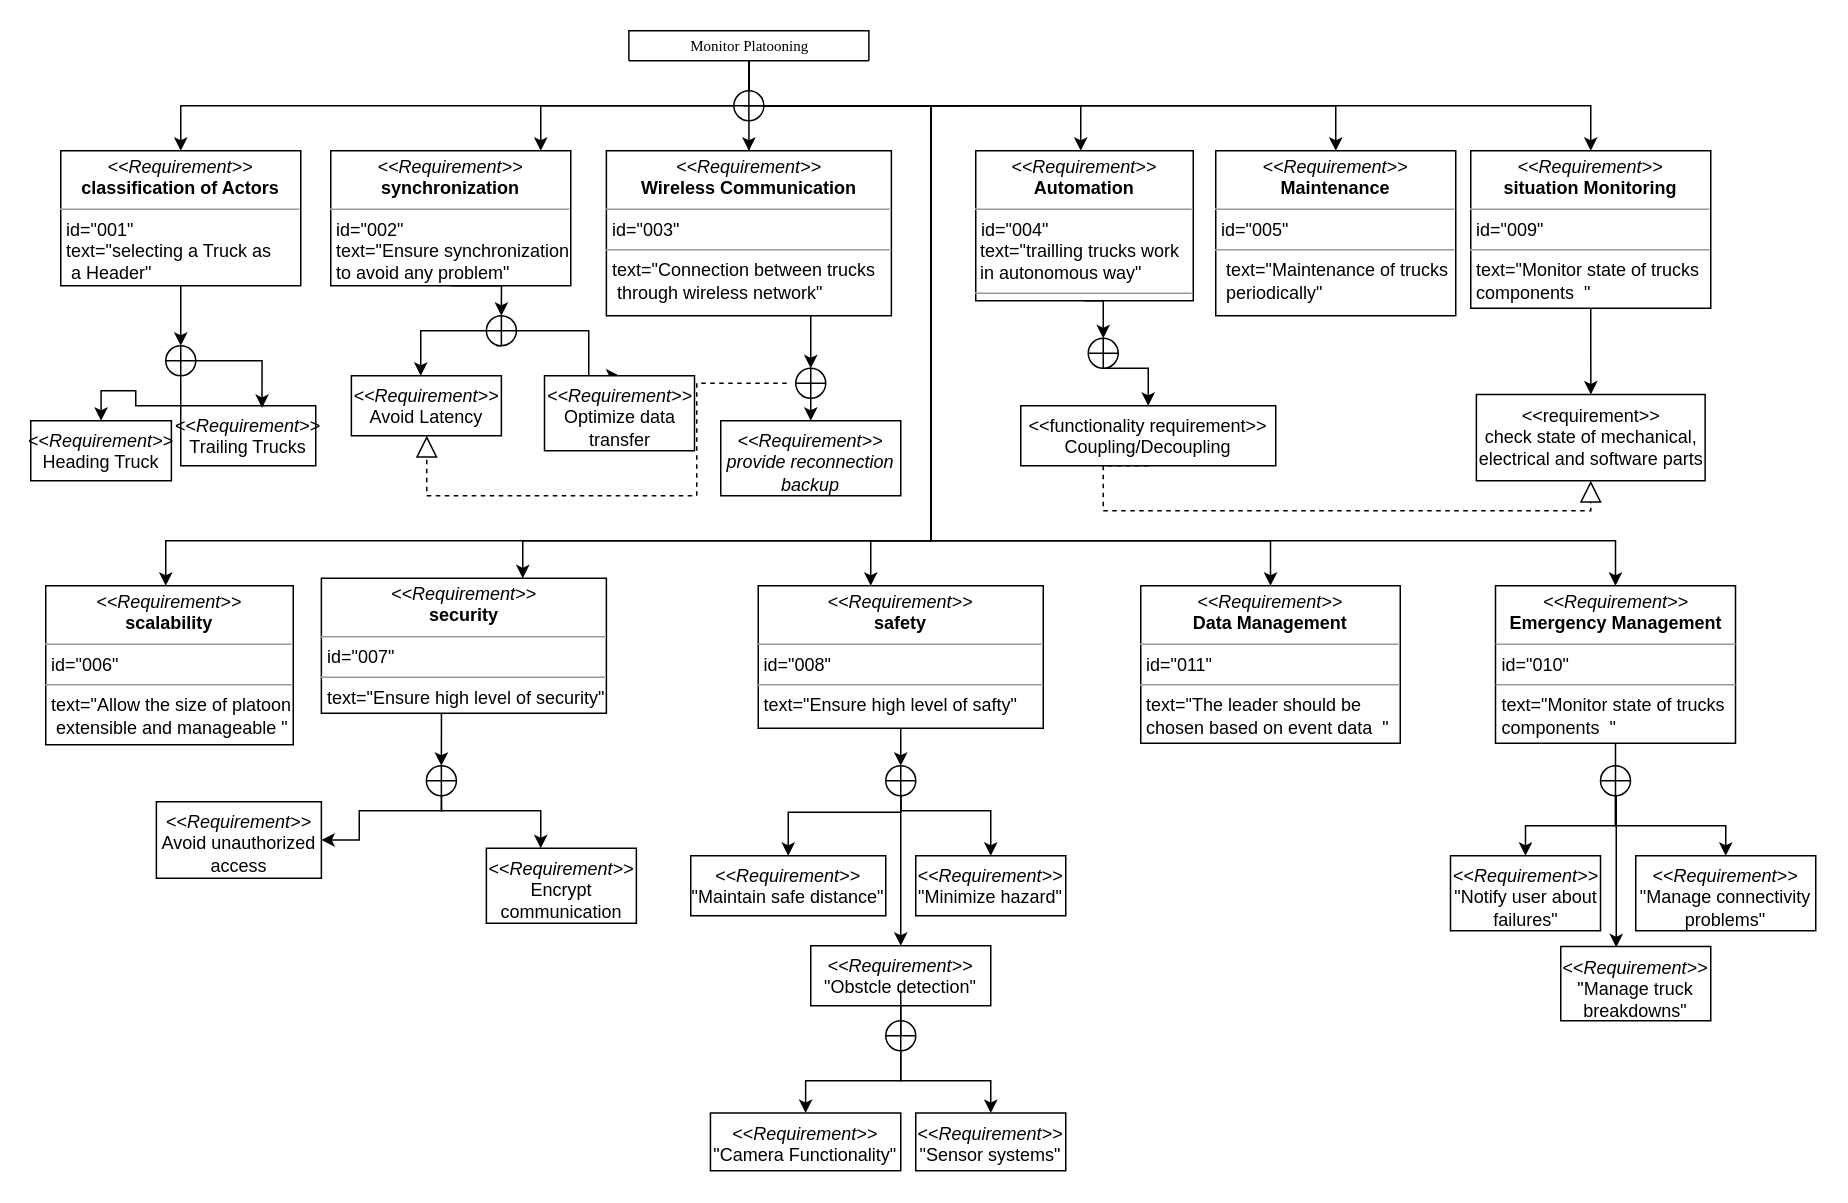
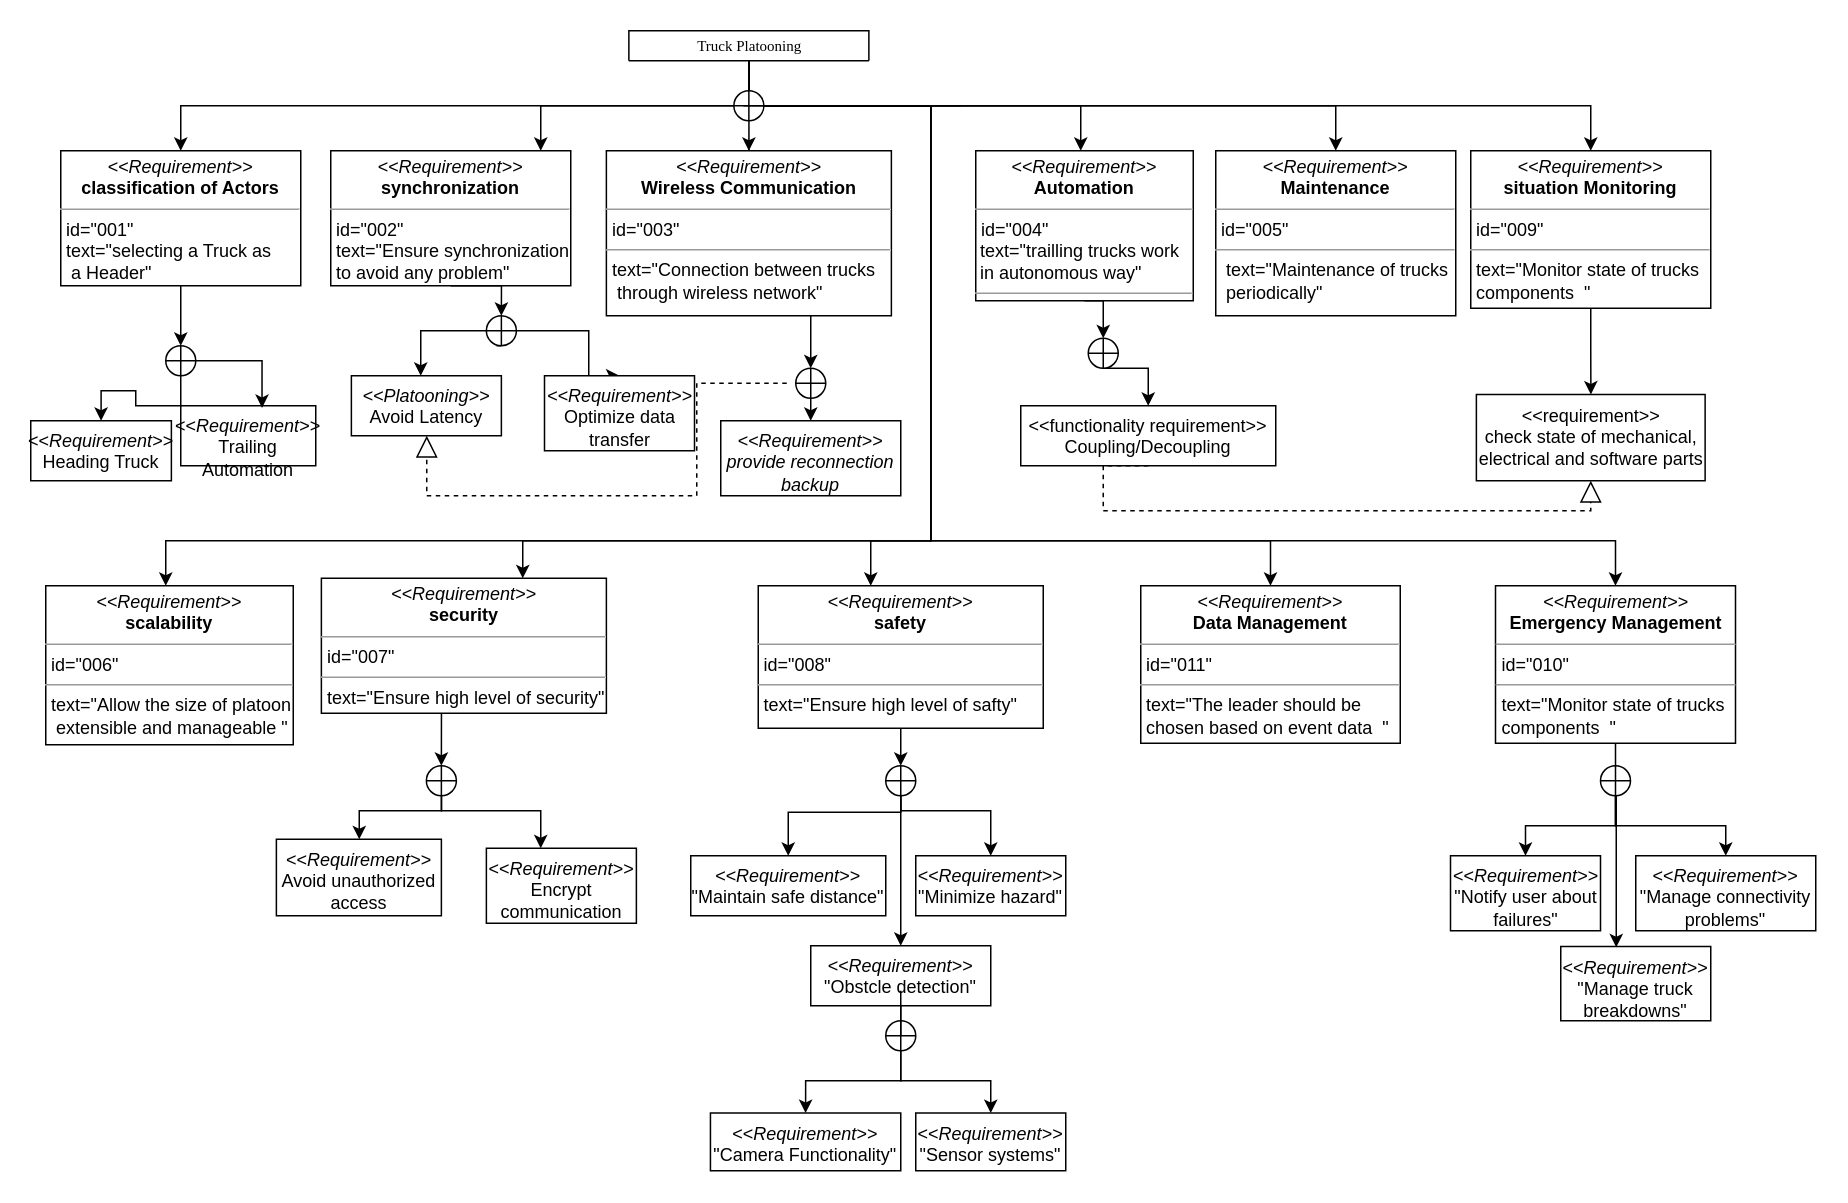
- <mxCell id="11" value="Monitor Platooning" style="swimlane;html=1;fontStyle=0;childLayout=stackLayout;horizontal=1;startSize=26;fillColor=none;horizontalStack=0;resizeParent=1;resizeLast=0;collapsible=1;marginBottom=0;swimlaneFillColor=#ffffff;rounded=0;shadow=0;comic=0;labelBackgroundColor=none;strokeWidth=1;fontFamily=Verdana;fontSize=10;align=center;" parent="1" vertex="1"><mxGeometry x="418.75" y="20" width="160" height="20" as="geometry"><mxRectangle x="320" y="60" width="140" height="50" as="alternateBounds" /></mxGeometry></mxCell>
+ <mxCell id="11" value="Truck Platooning" style="swimlane;html=1;fontStyle=0;childLayout=stackLayout;horizontal=1;startSize=26;fillColor=none;horizontalStack=0;resizeParent=1;resizeLast=0;collapsible=1;marginBottom=0;swimlaneFillColor=#ffffff;rounded=0;shadow=0;comic=0;labelBackgroundColor=none;strokeWidth=1;fontFamily=Verdana;fontSize=10;align=center;" parent="1" vertex="1"><mxGeometry x="418.75" y="20" width="160" height="20" as="geometry"><mxRectangle x="320" y="60" width="140" height="50" as="alternateBounds" /></mxGeometry></mxCell>
- <mxCell id="31" value="&lt;i&gt;&amp;lt;&amp;lt;Requirement&amp;gt;&amp;gt;&lt;br&gt;&lt;/i&gt;Avoid Latency" style="whiteSpace=wrap;html=1;rounded=0;shadow=0;align=center;verticalAlign=top;strokeWidth=1;comic=0;" parent="1" vertex="1"><mxGeometry x="233.75" y="250" width="100" height="40" as="geometry" /></mxCell>
+ <mxCell id="31" value="&lt;i&gt;&amp;lt;&amp;lt;Platooning&amp;gt;&amp;gt;&lt;br&gt;&lt;/i&gt;Avoid Latency" style="whiteSpace=wrap;html=1;rounded=0;shadow=0;align=center;verticalAlign=top;strokeWidth=1;comic=0;" parent="1" vertex="1"><mxGeometry x="233.75" y="250" width="100" height="40" as="geometry" /></mxCell>
- <mxCell id="21" value="&amp;lt;&amp;lt;&lt;i&gt;Requirement&amp;gt;&amp;gt;&lt;/i&gt;&lt;br&gt;Trailing Trucks" style="whiteSpace=wrap;html=1;rounded=0;shadow=0;align=center;verticalAlign=top;strokeWidth=1;comic=0;" parent="1" vertex="1"><mxGeometry x="120" y="270" width="90" height="40" as="geometry" /></mxCell>
+ <mxCell id="21" value="&amp;lt;&amp;lt;&lt;i&gt;Requirement&amp;gt;&amp;gt;&lt;/i&gt;&lt;br&gt;Trailing Automation" style="whiteSpace=wrap;html=1;rounded=0;shadow=0;align=center;verticalAlign=top;strokeWidth=1;comic=0;" parent="1" vertex="1"><mxGeometry x="120" y="270" width="90" height="40" as="geometry" /></mxCell>
- <mxCell id="51" value="&amp;lt;&amp;lt;&lt;i&gt;Requirement&amp;gt;&amp;gt;&lt;/i&gt;&lt;br&gt;Avoid unauthorized access" style="whiteSpace=wrap;html=1;verticalAlign=top;" parent="1" vertex="1"><mxGeometry x="103.75" y="534" width="110" height="51" as="geometry" /></mxCell>
+ <mxCell id="51" value="&amp;lt;&amp;lt;&lt;i&gt;Requirement&amp;gt;&amp;gt;&lt;/i&gt;&lt;br&gt;Avoid unauthorized access" style="whiteSpace=wrap;html=1;verticalAlign=top;" parent="1" vertex="1"><mxGeometry x="183.75" y="559" width="110" height="51" as="geometry" /></mxCell>
